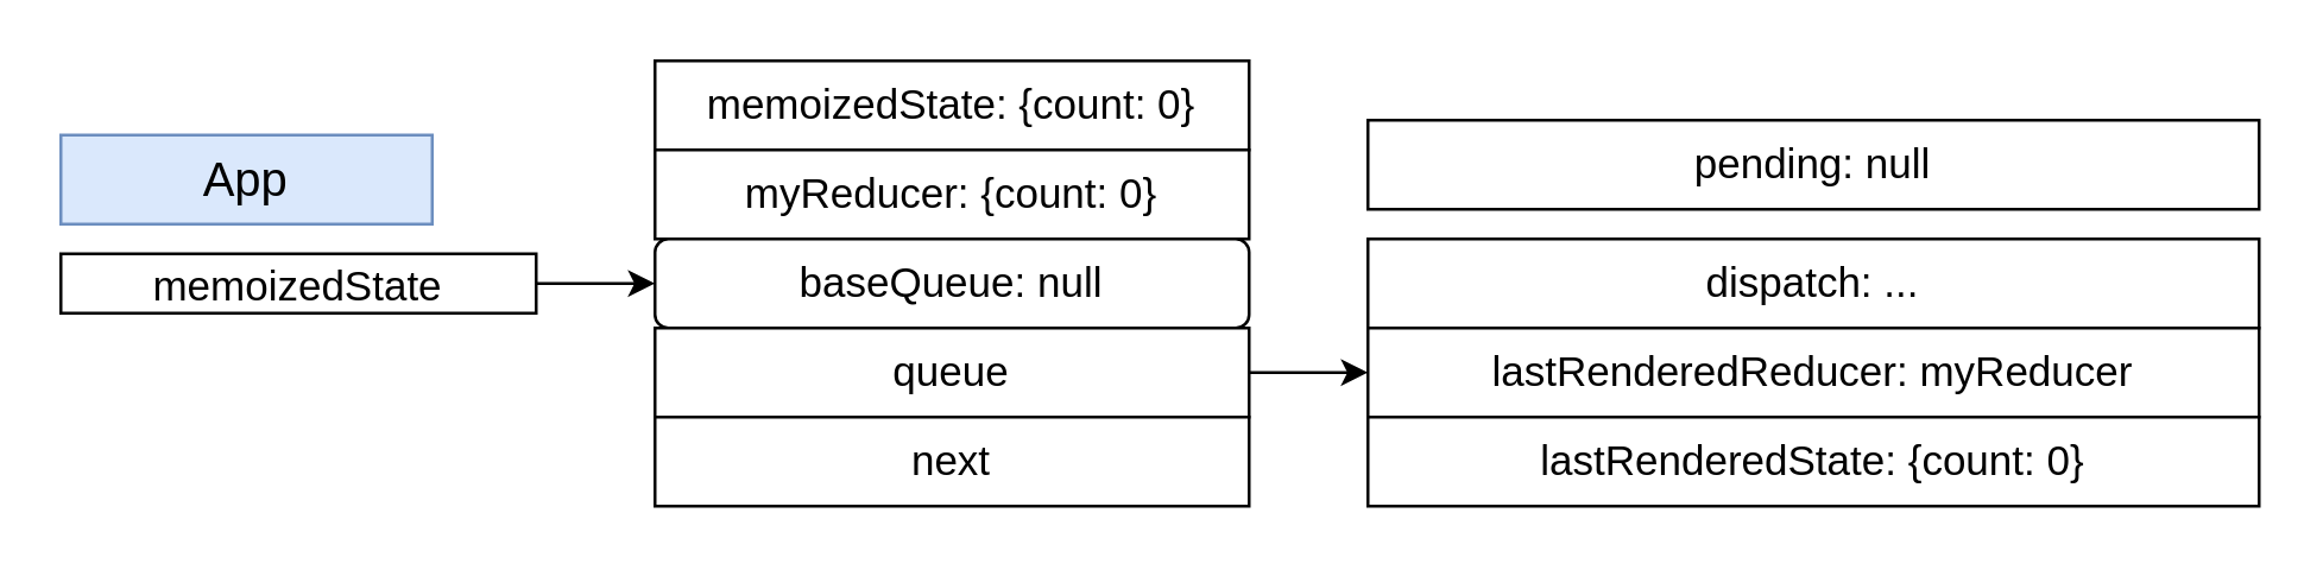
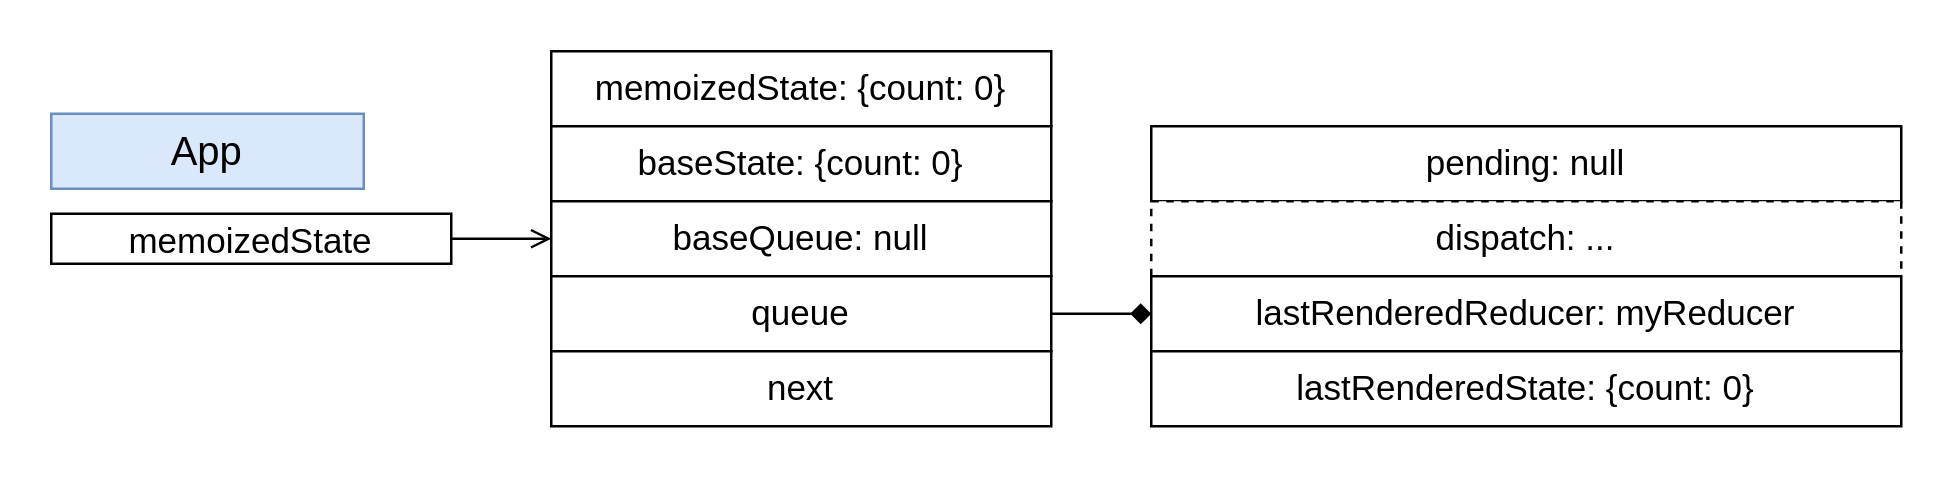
- <mxCell id="11" value="pending: null" style="rounded=0;whiteSpace=wrap;html=1;fontSize=14;" parent="1" vertex="1"><mxGeometry x="460" y="40" width="300" height="30" as="geometry" /></mxCell>
+ <mxCell id="11" value="pending: null" style="rounded=0;whiteSpace=wrap;html=1;fontSize=14;" parent="1" vertex="1"><mxGeometry x="460" y="50" width="300" height="30" as="geometry" /></mxCell>
- <mxCell id="6" value="myReducer: {count: 0}" style="rounded=0;whiteSpace=wrap;html=1;fontSize=14;" parent="1" vertex="1"><mxGeometry x="220" y="50" width="200" height="30" as="geometry" /></mxCell>
+ <mxCell id="6" value="baseState: {count: 0}" style="rounded=0;whiteSpace=wrap;html=1;fontSize=14;" parent="1" vertex="1"><mxGeometry x="220" y="50" width="200" height="30" as="geometry" /></mxCell>
- <mxCell id="3" style="edgeStyle=orthogonalEdgeStyle;rounded=0;orthogonalLoop=1;jettySize=auto;html=1;exitX=1;exitY=0.5;exitDx=0;exitDy=0;fontSize=16;" parent="1" source="4" target="7" edge="1"><mxGeometry relative="1" as="geometry" /></mxCell>
+ <mxCell id="3" style="edgeStyle=orthogonalEdgeStyle;rounded=0;orthogonalLoop=1;jettySize=auto;html=1;exitX=1;exitY=0.5;exitDx=0;exitDy=0;fontSize=16;endArrow=open;" parent="1" source="4" target="7" edge="1"><mxGeometry relative="1" as="geometry" /></mxCell>
- <mxCell id="7" value="baseQueue: null" style="whiteSpace=wrap;html=1;fontSize=14;rounded=1;" parent="1" vertex="1"><mxGeometry x="220" y="80" width="200" height="30" as="geometry" /></mxCell>
+ <mxCell id="7" value="baseQueue: null" style="rounded=0;whiteSpace=wrap;html=1;fontSize=14;" parent="1" vertex="1"><mxGeometry x="220" y="80" width="200" height="30" as="geometry" /></mxCell>
- <mxCell id="12" value="dispatch: ..." style="rounded=0;whiteSpace=wrap;html=1;fontSize=14;" parent="1" vertex="1"><mxGeometry x="460" y="80" width="300" height="30" as="geometry" /></mxCell>
+ <mxCell id="12" value="dispatch: ..." style="rounded=0;whiteSpace=wrap;html=1;fontSize=14;dashed=1;" parent="1" vertex="1"><mxGeometry x="460" y="80" width="300" height="30" as="geometry" /></mxCell>
- <mxCell id="8" style="edgeStyle=orthogonalEdgeStyle;rounded=0;orthogonalLoop=1;jettySize=auto;html=1;exitX=1;exitY=0.5;exitDx=0;exitDy=0;fontSize=14;entryX=0;entryY=0.5;entryDx=0;entryDy=0;" parent="1" source="9" target="13" edge="1"><mxGeometry relative="1" as="geometry"><mxPoint x="570" y="125" as="targetPoint" /></mxGeometry></mxCell>
+ <mxCell id="8" style="edgeStyle=orthogonalEdgeStyle;rounded=0;orthogonalLoop=1;jettySize=auto;html=1;exitX=1;exitY=0.5;exitDx=0;exitDy=0;fontSize=14;entryX=0;entryY=0.5;entryDx=0;entryDy=0;endArrow=diamond;" parent="1" source="9" target="13" edge="1"><mxGeometry relative="1" as="geometry"><mxPoint x="570" y="125" as="targetPoint" /></mxGeometry></mxCell>
